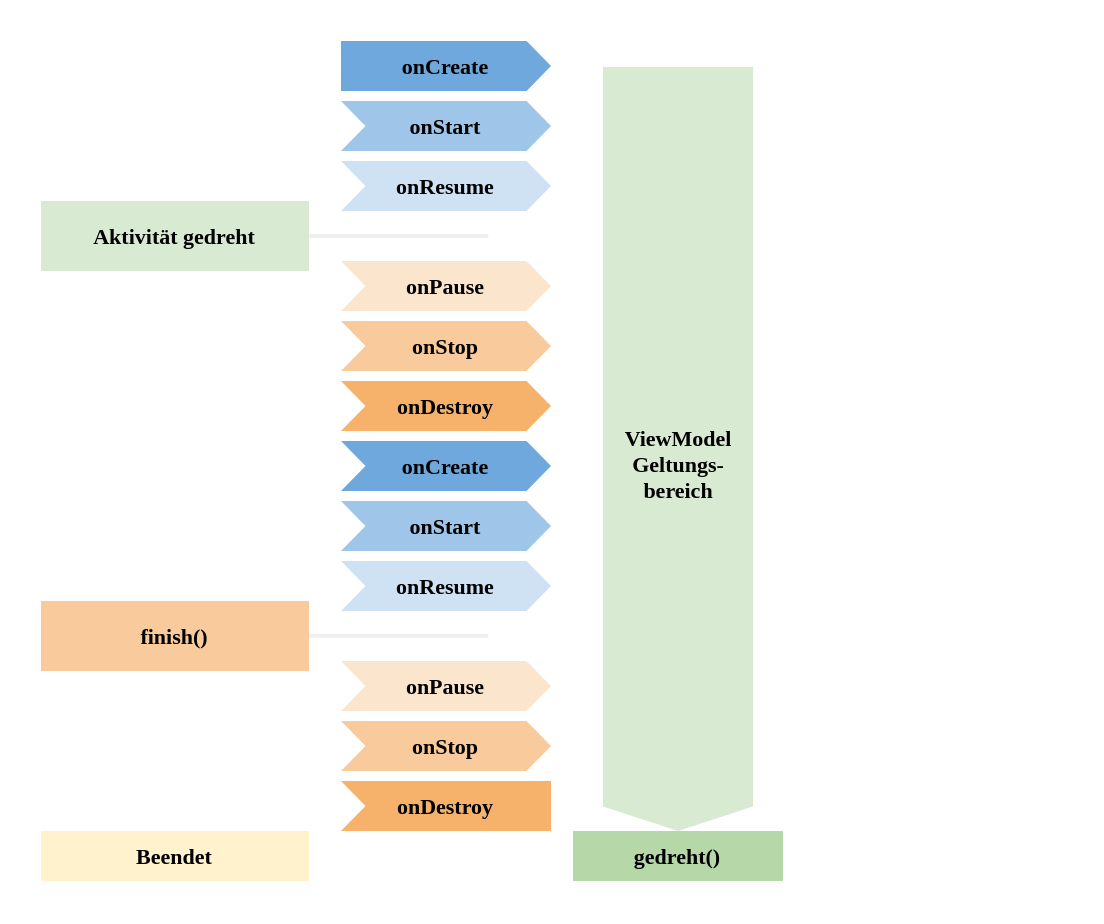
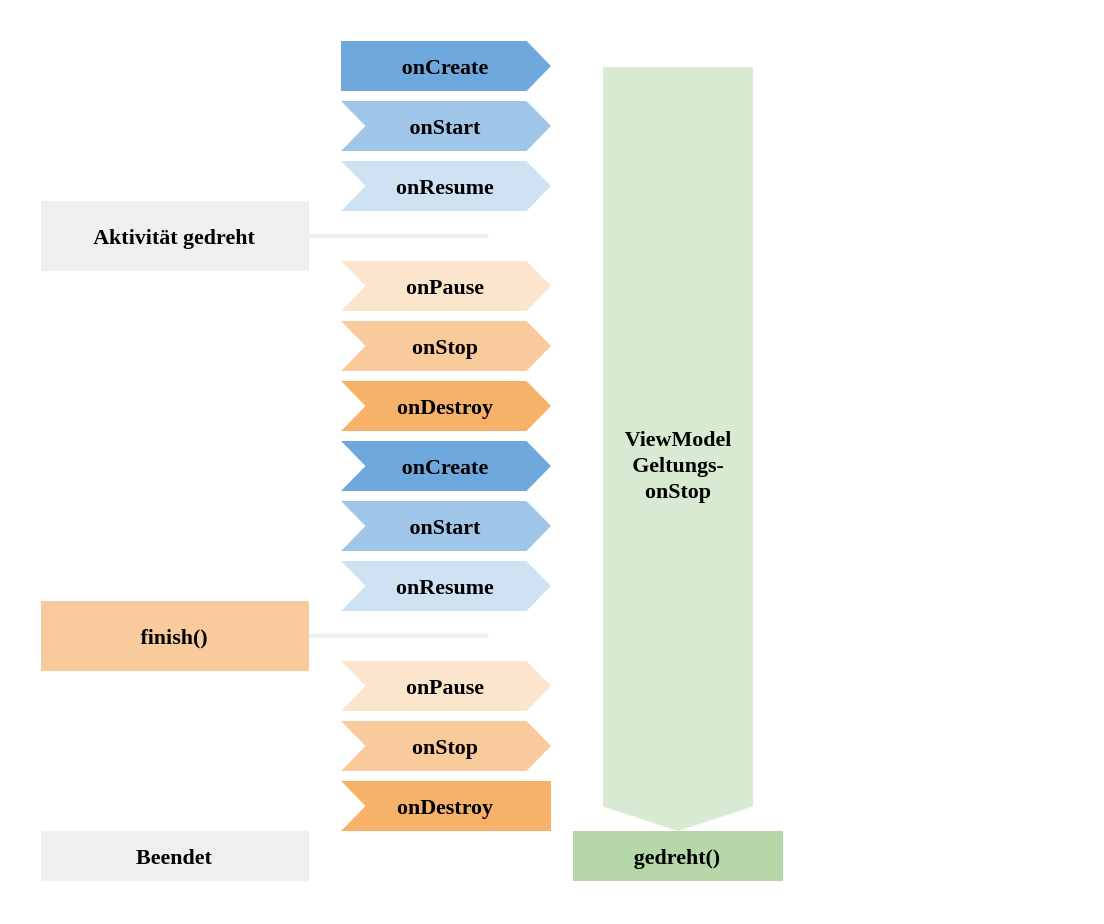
- <mxCell id="20" value="Aktivität gedreht" style="rounded=0;whiteSpace=wrap;html=1;labelBackgroundColor=none;labelBorderColor=none;fillStyle=auto;strokeColor=none;fontSize=11;fillColor=#d9ead3;fontFamily=Verdana;fontStyle=1;" parent="1" vertex="1"><mxGeometry x="20" y="100" width="134" height="35" as="geometry" /></mxCell>
+ <mxCell id="20" value="Aktivität gedreht" style="rounded=0;whiteSpace=wrap;html=1;labelBackgroundColor=none;labelBorderColor=none;fillStyle=auto;strokeColor=none;fontSize=11;fillColor=#efefef;fontFamily=Verdana;fontStyle=1" parent="1" vertex="1"><mxGeometry x="20" y="100" width="134" height="35" as="geometry" /></mxCell>
- <mxCell id="18" value="ViewModel&lt;br style=&quot;font-size: 11px;&quot;&gt;Geltungs-bereich" style="rounded=0;whiteSpace=wrap;html=1;labelBackgroundColor=none;labelBorderColor=none;fillStyle=auto;strokeColor=none;fillColor=none;fontSize=11;fontFamily=Verdana;fontStyle=1" parent="1" vertex="1"><mxGeometry x="301.5" y="214" width="74" height="36" as="geometry" /></mxCell>
+ <mxCell id="18" value="ViewModel&lt;br style=&quot;font-size: 11px;&quot;&gt;Geltungs-onStop" style="rounded=0;whiteSpace=wrap;html=1;labelBackgroundColor=none;labelBorderColor=none;fillStyle=auto;strokeColor=none;fillColor=none;fontSize=11;fontFamily=Verdana;fontStyle=1" parent="1" vertex="1"><mxGeometry x="301.5" y="214" width="74" height="36" as="geometry" /></mxCell>
- <mxCell id="22" value="Beendet" style="rounded=0;whiteSpace=wrap;html=1;labelBackgroundColor=none;labelBorderColor=none;fillStyle=auto;strokeColor=none;fontSize=11;fillColor=#fff2cc;fontFamily=Verdana;fontStyle=1;" parent="1" vertex="1"><mxGeometry x="20" y="415" width="134" height="25" as="geometry" /></mxCell>
+ <mxCell id="22" value="Beendet" style="rounded=0;whiteSpace=wrap;html=1;labelBackgroundColor=none;labelBorderColor=none;fillStyle=auto;strokeColor=none;fontSize=11;fillColor=#efefef;fontFamily=Verdana;fontStyle=1" parent="1" vertex="1"><mxGeometry x="20" y="415" width="134" height="25" as="geometry" /></mxCell>
